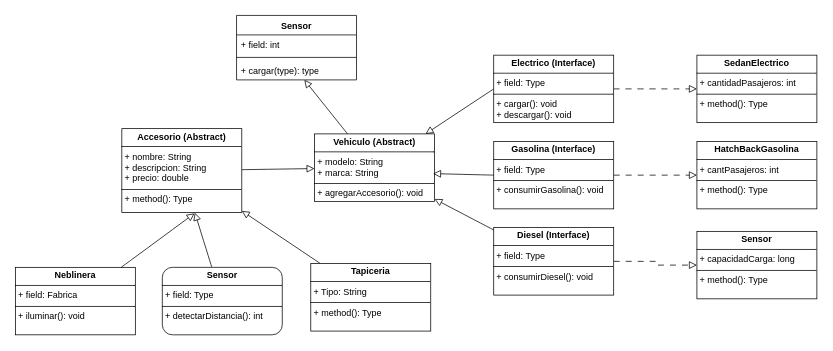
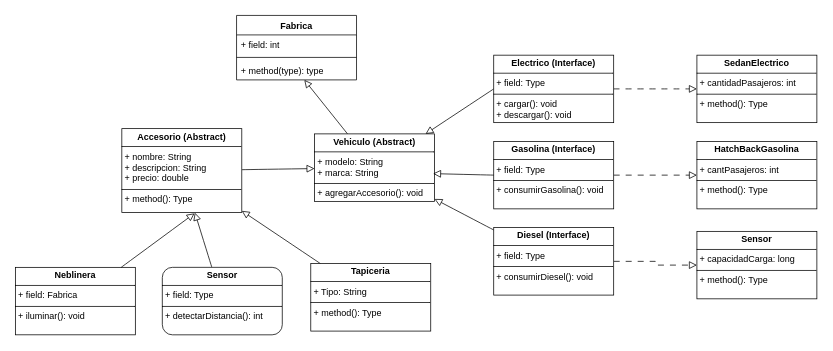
- <mxCell id="2" value="Sensor" style="swimlane;fontStyle=1;align=center;verticalAlign=top;childLayout=stackLayout;horizontal=1;startSize=26;horizontalStack=0;resizeParent=1;resizeParentMax=0;resizeLast=0;collapsible=1;marginBottom=0;whiteSpace=wrap;html=1;" vertex="1" parent="1"><mxGeometry x="315" y="20" width="160" height="86" as="geometry" /></mxCell>
+ <mxCell id="2" value="Fabrica" style="swimlane;fontStyle=1;align=center;verticalAlign=top;childLayout=stackLayout;horizontal=1;startSize=26;horizontalStack=0;resizeParent=1;resizeParentMax=0;resizeLast=0;collapsible=1;marginBottom=0;whiteSpace=wrap;html=1;" vertex="1" parent="1"><mxGeometry x="315" y="20" width="160" height="86" as="geometry" /></mxCell>
- <mxCell id="5" value="+ cargar(type): type" style="text;strokeColor=none;fillColor=none;align=left;verticalAlign=top;spacingLeft=4;spacingRight=4;overflow=hidden;rotatable=0;points=[[0,0.5],[1,0.5]];portConstraint=eastwest;whiteSpace=wrap;html=1;" vertex="1" parent="2"><mxGeometry y="60" width="160" height="26" as="geometry" /></mxCell>
+ <mxCell id="5" value="+ method(type): type" style="text;strokeColor=none;fillColor=none;align=left;verticalAlign=top;spacingLeft=4;spacingRight=4;overflow=hidden;rotatable=0;points=[[0,0.5],[1,0.5]];portConstraint=eastwest;whiteSpace=wrap;html=1;" vertex="1" parent="2"><mxGeometry y="60" width="160" height="26" as="geometry" /></mxCell>
